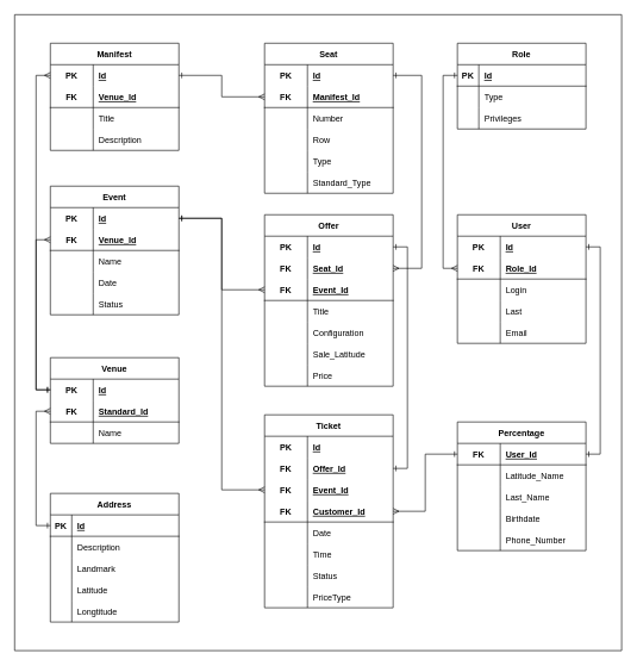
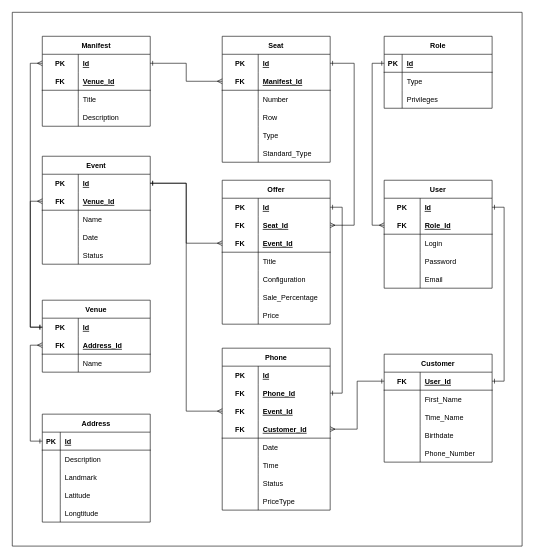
- <mxCell id="159" value="Last" style="shape=partialRectangle;connectable=0;fillColor=none;top=0;left=0;bottom=0;right=0;align=left;spacingLeft=6;overflow=hidden;" parent="157" vertex="1"><mxGeometry x="60" width="120" height="30" as="geometry"><mxRectangle width="120" height="30" as="alternateBounds" /></mxGeometry></mxCell>
+ <mxCell id="159" value="Password" style="shape=partialRectangle;connectable=0;fillColor=none;top=0;left=0;bottom=0;right=0;align=left;spacingLeft=6;overflow=hidden;" parent="157" vertex="1"><mxGeometry x="60" width="120" height="30" as="geometry"><mxRectangle width="120" height="30" as="alternateBounds" /></mxGeometry></mxCell>
- <mxCell id="21" value="Sale_Latitude" style="shape=partialRectangle;connectable=0;fillColor=none;top=0;left=0;bottom=0;right=0;align=left;spacingLeft=6;overflow=hidden;" parent="19" vertex="1"><mxGeometry x="60" width="120" height="30" as="geometry"><mxRectangle width="120" height="30" as="alternateBounds" /></mxGeometry></mxCell>
+ <mxCell id="21" value="Sale_Percentage" style="shape=partialRectangle;connectable=0;fillColor=none;top=0;left=0;bottom=0;right=0;align=left;spacingLeft=6;overflow=hidden;" parent="19" vertex="1"><mxGeometry x="60" width="120" height="30" as="geometry"><mxRectangle width="120" height="30" as="alternateBounds" /></mxGeometry></mxCell>
- <mxCell id="31" value="Standard_Id" style="shape=partialRectangle;connectable=0;fillColor=none;top=0;left=0;bottom=0;right=0;align=left;spacingLeft=6;fontStyle=5;overflow=hidden;" vertex="1" parent="29"><mxGeometry x="60" width="120" height="30" as="geometry"><mxRectangle width="120" height="30" as="alternateBounds" /></mxGeometry></mxCell>
+ <mxCell id="31" value="Address_Id" style="shape=partialRectangle;connectable=0;fillColor=none;top=0;left=0;bottom=0;right=0;align=left;spacingLeft=6;fontStyle=5;overflow=hidden;" vertex="1" parent="29"><mxGeometry x="60" width="120" height="30" as="geometry"><mxRectangle width="120" height="30" as="alternateBounds" /></mxGeometry></mxCell>
- <mxCell id="35" value="Ticket" style="shape=table;startSize=30;container=1;collapsible=1;childLayout=tableLayout;fixedRows=1;rowLines=0;fontStyle=1;align=center;resizeLast=1;" parent="2" vertex="1"><mxGeometry x="350" y="560" width="180" height="270" as="geometry" /></mxCell>
+ <mxCell id="35" value="Phone" style="shape=table;startSize=30;container=1;collapsible=1;childLayout=tableLayout;fixedRows=1;rowLines=0;fontStyle=1;align=center;resizeLast=1;" parent="2" vertex="1"><mxGeometry x="350" y="560" width="180" height="270" as="geometry" /></mxCell>
- <mxCell id="79" value="Percentage" style="shape=table;startSize=30;container=1;collapsible=1;childLayout=tableLayout;fixedRows=1;rowLines=0;fontStyle=1;align=center;resizeLast=1;" parent="2" vertex="1"><mxGeometry x="620" y="570" width="180" height="180" as="geometry" /></mxCell>
+ <mxCell id="79" value="Customer" style="shape=table;startSize=30;container=1;collapsible=1;childLayout=tableLayout;fixedRows=1;rowLines=0;fontStyle=1;align=center;resizeLast=1;" parent="2" vertex="1"><mxGeometry x="620" y="570" width="180" height="180" as="geometry" /></mxCell>
- <mxCell id="41" value="Offer_Id" style="shape=partialRectangle;connectable=0;fillColor=none;top=0;left=0;bottom=0;right=0;align=left;spacingLeft=6;fontStyle=5;overflow=hidden;" parent="39" vertex="1"><mxGeometry x="60" width="120" height="30" as="geometry"><mxRectangle width="120" height="30" as="alternateBounds" /></mxGeometry></mxCell>
+ <mxCell id="41" value="Phone_Id" style="shape=partialRectangle;connectable=0;fillColor=none;top=0;left=0;bottom=0;right=0;align=left;spacingLeft=6;fontStyle=5;overflow=hidden;" parent="39" vertex="1"><mxGeometry x="60" width="120" height="30" as="geometry"><mxRectangle width="120" height="30" as="alternateBounds" /></mxGeometry></mxCell>
- <mxCell id="85" value="Latitude_Name" style="shape=partialRectangle;connectable=0;fillColor=none;top=0;left=0;bottom=0;right=0;align=left;spacingLeft=6;overflow=hidden;" parent="83" vertex="1"><mxGeometry x="60" width="120" height="30" as="geometry"><mxRectangle width="120" height="30" as="alternateBounds" /></mxGeometry></mxCell>
+ <mxCell id="85" value="First_Name" style="shape=partialRectangle;connectable=0;fillColor=none;top=0;left=0;bottom=0;right=0;align=left;spacingLeft=6;overflow=hidden;" parent="83" vertex="1"><mxGeometry x="60" width="120" height="30" as="geometry"><mxRectangle width="120" height="30" as="alternateBounds" /></mxGeometry></mxCell>
- <mxCell id="88" value="Last_Name" style="shape=partialRectangle;connectable=0;fillColor=none;top=0;left=0;bottom=0;right=0;align=left;spacingLeft=6;overflow=hidden;" parent="86" vertex="1"><mxGeometry x="60" width="120" height="30" as="geometry"><mxRectangle width="120" height="30" as="alternateBounds" /></mxGeometry></mxCell>
+ <mxCell id="88" value="Time_Name" style="shape=partialRectangle;connectable=0;fillColor=none;top=0;left=0;bottom=0;right=0;align=left;spacingLeft=6;overflow=hidden;" parent="86" vertex="1"><mxGeometry x="60" width="120" height="30" as="geometry"><mxRectangle width="120" height="30" as="alternateBounds" /></mxGeometry></mxCell>
